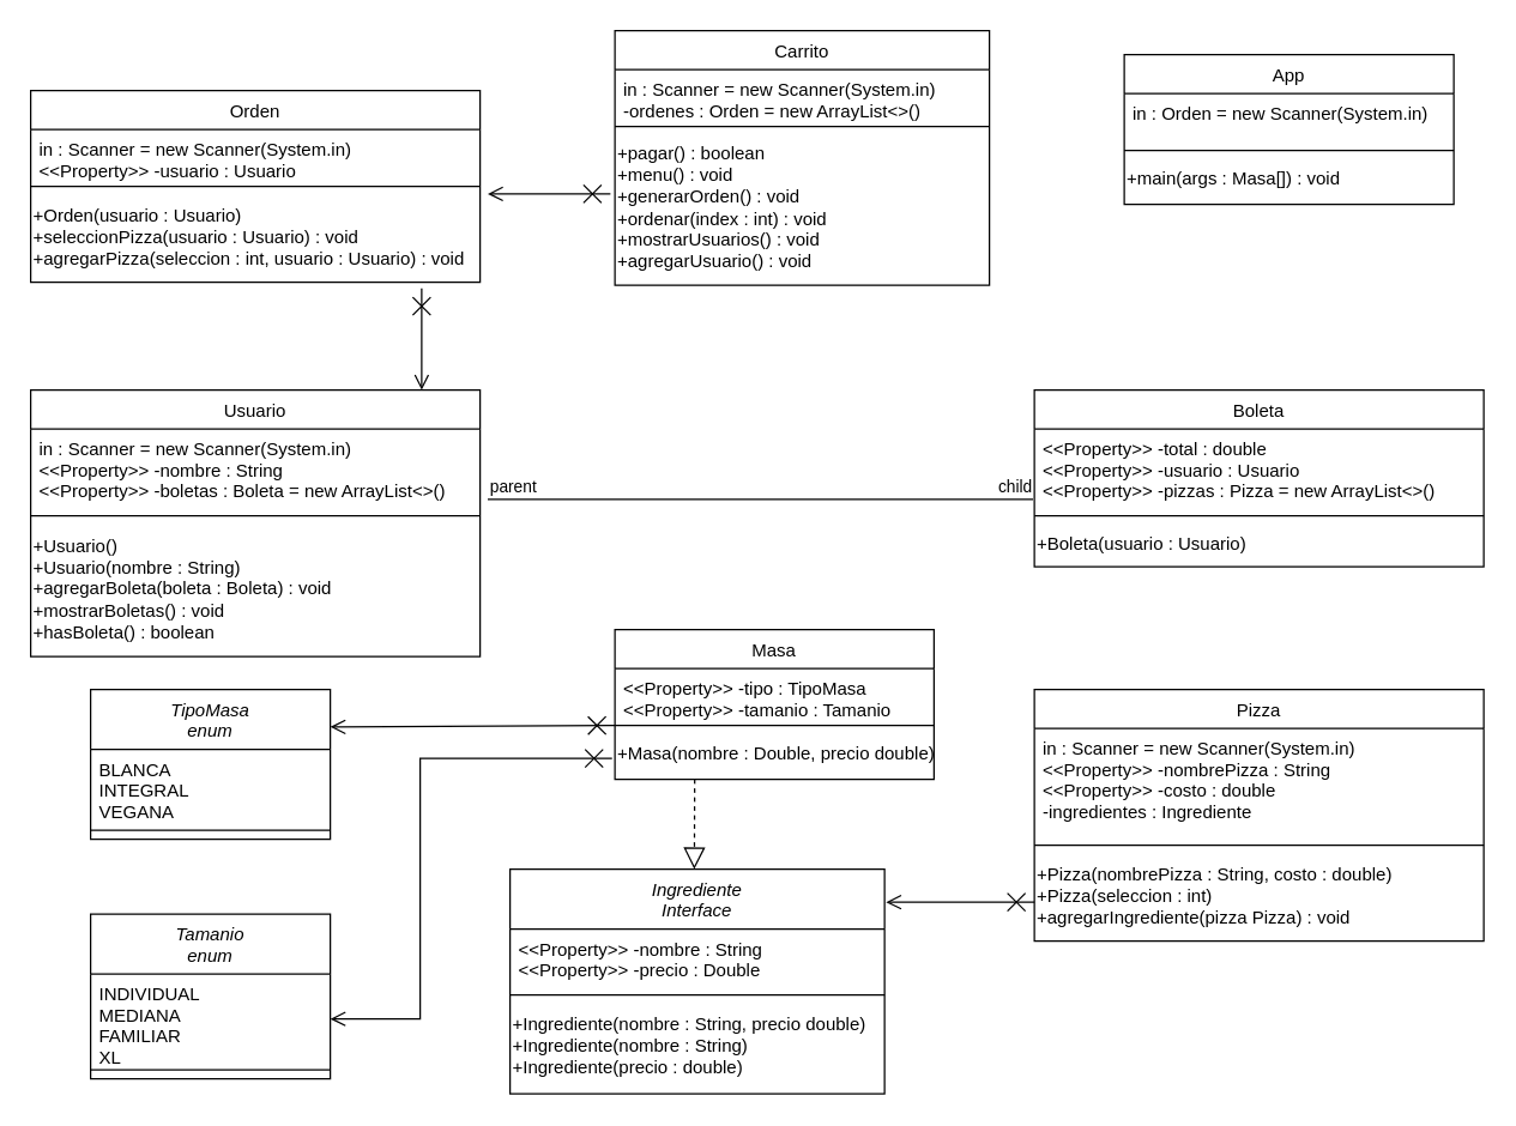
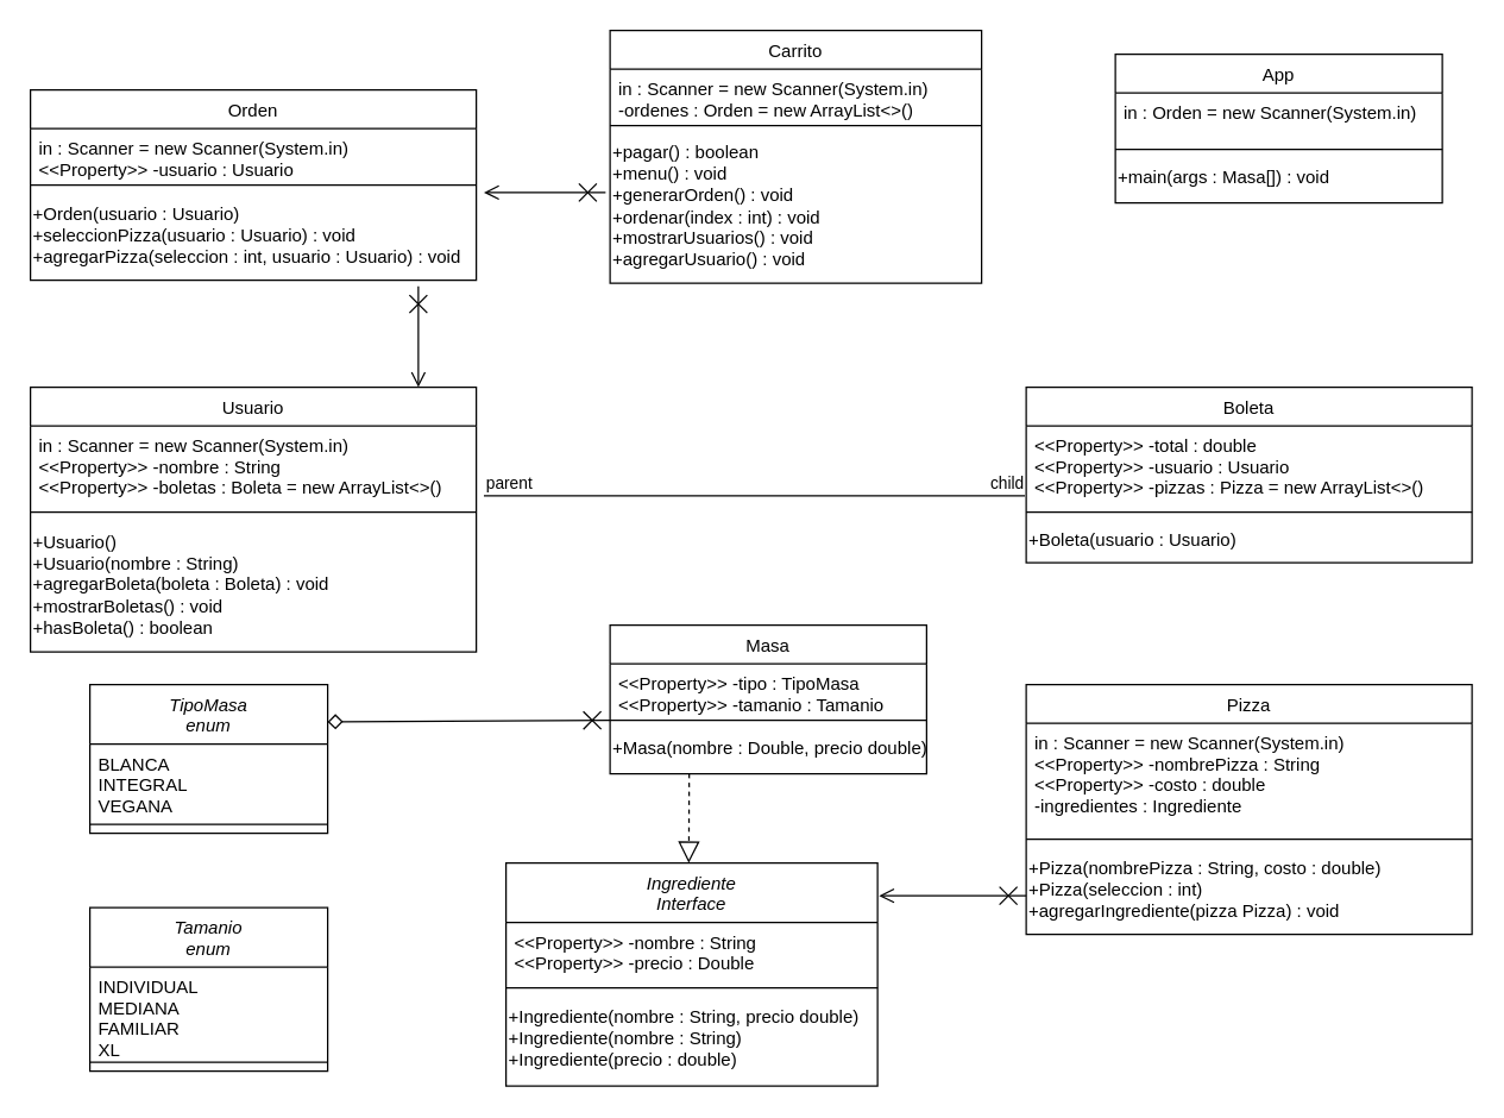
- <mxCell id="47" value="" style="endArrow=open;startArrow=cross;endFill=0;startFill=0;endSize=8;startSize=10;html=1;rounded=0;exitX=0;exitY=-0.133;exitDx=0;exitDy=0;exitPerimeter=0;entryX=1;entryY=0.25;entryDx=0;entryDy=0;" parent="1" source="27" target="10" edge="1"><mxGeometry width="160" relative="1" as="geometry"><mxPoint x="360" y="590" as="sourcePoint" /><mxPoint x="520" y="590" as="targetPoint" /></mxGeometry></mxCell>
+ <mxCell id="47" value="" style="endArrow=diamond;startArrow=cross;endFill=0;startFill=0;endSize=8;startSize=10;html=1;rounded=0;exitX=0;exitY=-0.133;exitDx=0;exitDy=0;exitPerimeter=0;entryX=1;entryY=0.25;entryDx=0;entryDy=0;" parent="1" source="27" target="10" edge="1"><mxGeometry width="160" relative="1" as="geometry"><mxPoint x="360" y="590" as="sourcePoint" /><mxPoint x="520" y="590" as="targetPoint" /></mxGeometry></mxCell>
- <mxCell id="48" value="" style="endArrow=open;startArrow=cross;endFill=0;startFill=0;endSize=8;startSize=10;html=1;rounded=0;exitX=-0.009;exitY=0.6;exitDx=0;exitDy=0;exitPerimeter=0;entryX=1;entryY=0.5;entryDx=0;entryDy=0;" parent="1" source="27" target="14" edge="1"><mxGeometry width="160" relative="1" as="geometry"><mxPoint x="360" y="590" as="sourcePoint" /><mxPoint x="520" y="590" as="targetPoint" /><Array as="points"><mxPoint x="280" y="506" /><mxPoint x="280" y="680" /></Array></mxGeometry></mxCell>
